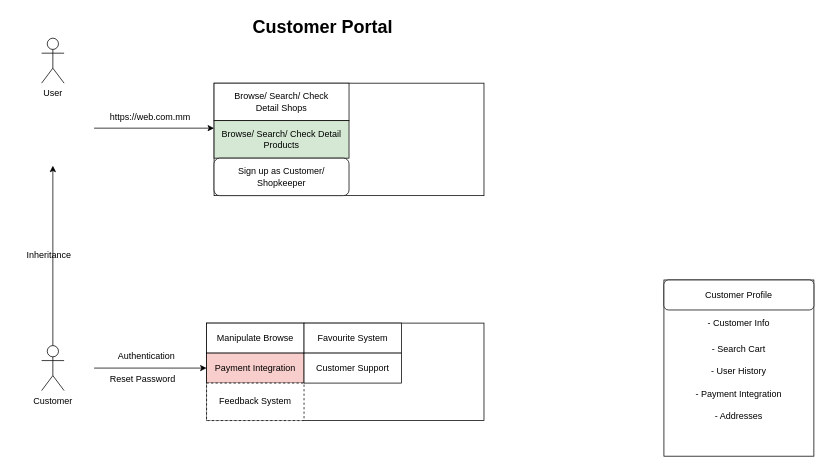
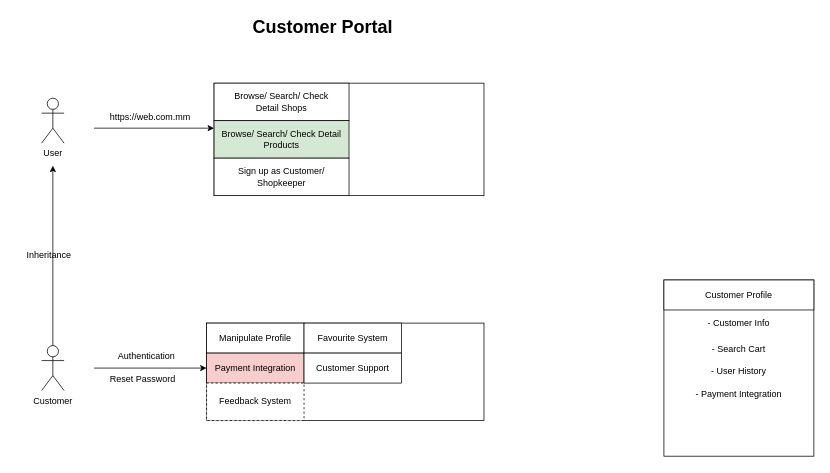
- <mxCell id="4" value="User" style="shape=umlActor;verticalLabelPosition=bottom;verticalAlign=top;html=1;outlineConnect=0;" parent="1" vertex="1"><mxGeometry x="55" y="50" width="30" height="60" as="geometry" /></mxCell>
+ <mxCell id="4" value="User" style="shape=umlActor;verticalLabelPosition=bottom;verticalAlign=top;html=1;outlineConnect=0;" parent="1" vertex="1"><mxGeometry x="55" y="130" width="30" height="60" as="geometry" /></mxCell>
- <mxCell id="12" value="Sign up as Customer/ Shopkeeper" style="whiteSpace=wrap;html=1;rounded=1;" parent="1" vertex="1"><mxGeometry x="285" y="210" width="180" height="50" as="geometry" /></mxCell>
+ <mxCell id="12" value="Sign up as Customer/ Shopkeeper" style="rounded=0;whiteSpace=wrap;html=1;" parent="1" vertex="1"><mxGeometry x="285" y="210" width="180" height="50" as="geometry" /></mxCell>
- <mxCell id="20" value="Customer Profile" style="whiteSpace=wrap;html=1;rounded=1;" parent="1" vertex="1"><mxGeometry x="885" y="372.5" width="200" height="40" as="geometry" /></mxCell>
+ <mxCell id="20" value="Customer Profile" style="rounded=0;whiteSpace=wrap;html=1;" parent="1" vertex="1"><mxGeometry x="885" y="372.5" width="200" height="40" as="geometry" /></mxCell>
- <mxCell id="17" value="Manipulate Browse" style="rounded=0;whiteSpace=wrap;html=1;" parent="1" vertex="1"><mxGeometry x="275" y="430" width="130" height="40" as="geometry" /></mxCell>
+ <mxCell id="17" value="Manipulate Profile" style="rounded=0;whiteSpace=wrap;html=1;" parent="1" vertex="1"><mxGeometry x="275" y="430" width="130" height="40" as="geometry" /></mxCell>
- <mxCell id="25" value="- Addresses" style="text;html=1;strokeColor=none;fillColor=none;align=center;verticalAlign=middle;whiteSpace=wrap;rounded=0;" parent="1" vertex="1"><mxGeometry x="885" y="540" width="200" height="30" as="geometry" /></mxCell>
